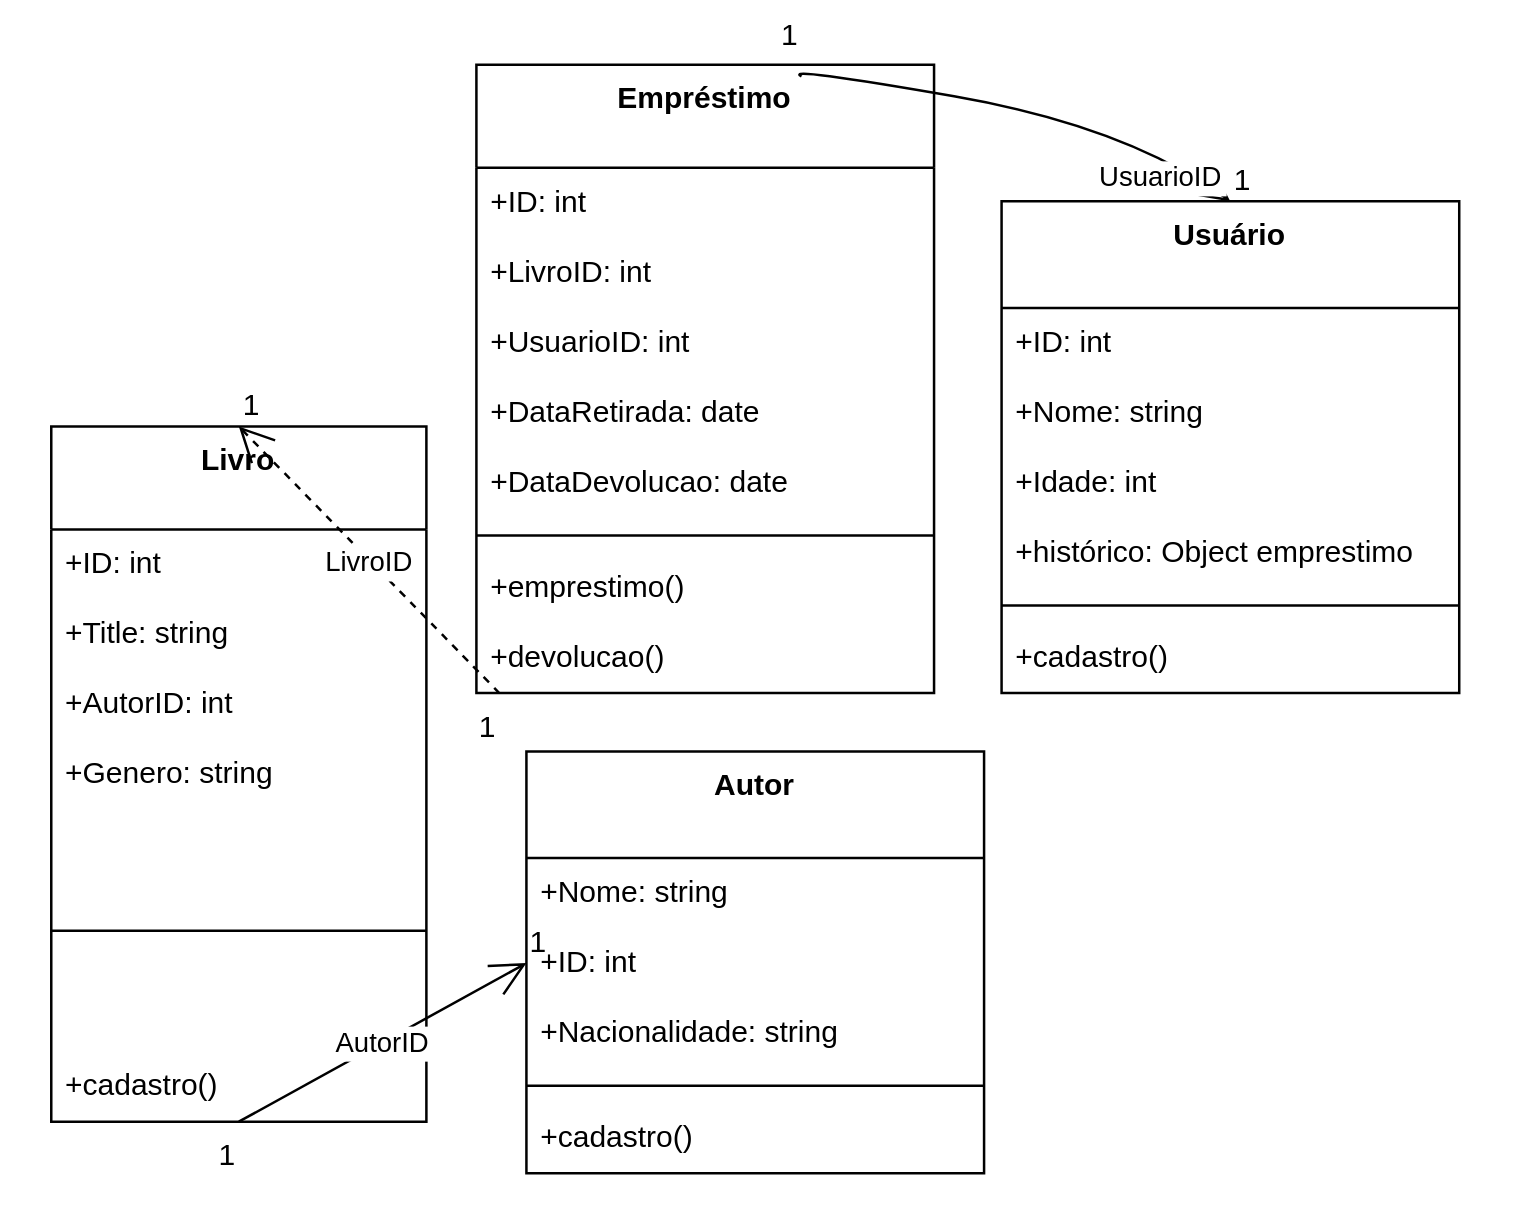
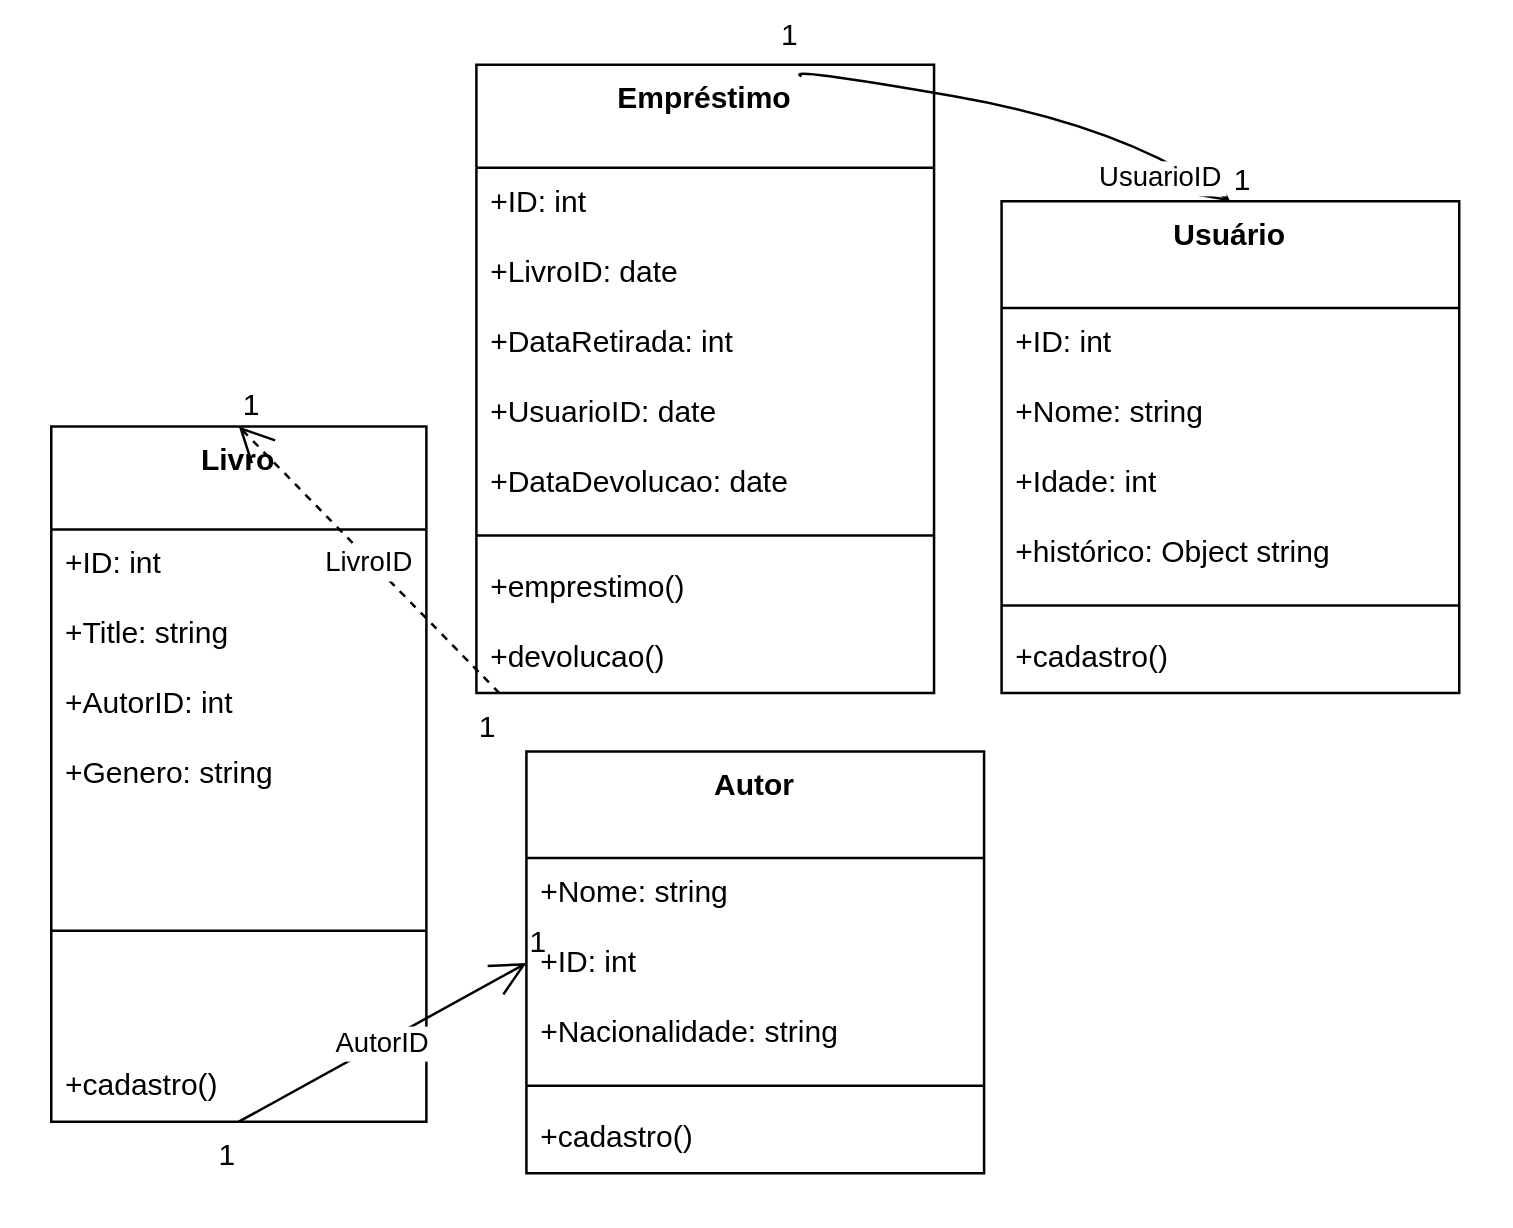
- <mxCell id="24" value="+LivroID: int" style="text;strokeColor=none;fillColor=none;align=left;verticalAlign=top;spacingLeft=4;spacingRight=4;overflow=hidden;rotatable=0;points=[[0,0.5],[1,0.5]];portConstraint=eastwest;" parent="22" vertex="1"><mxGeometry y="69.25" width="183" height="28" as="geometry" /></mxCell>
+ <mxCell id="24" value="+LivroID: date" style="text;strokeColor=none;fillColor=none;align=left;verticalAlign=top;spacingLeft=4;spacingRight=4;overflow=hidden;rotatable=0;points=[[0,0.5],[1,0.5]];portConstraint=eastwest;" parent="22" vertex="1"><mxGeometry y="69.25" width="183" height="28" as="geometry" /></mxCell>
- <mxCell id="25" value="+UsuarioID: int" style="text;strokeColor=none;fillColor=none;align=left;verticalAlign=top;spacingLeft=4;spacingRight=4;overflow=hidden;rotatable=0;points=[[0,0.5],[1,0.5]];portConstraint=eastwest;" parent="22" vertex="1"><mxGeometry y="97.25" width="183" height="28" as="geometry" /></mxCell>
+ <mxCell id="25" value="+DataRetirada: int" style="text;strokeColor=none;fillColor=none;align=left;verticalAlign=top;spacingLeft=4;spacingRight=4;overflow=hidden;rotatable=0;points=[[0,0.5],[1,0.5]];portConstraint=eastwest;" parent="22" vertex="1"><mxGeometry y="97.25" width="183" height="28" as="geometry" /></mxCell>
- <mxCell id="26" value="+DataRetirada: date" style="text;strokeColor=none;fillColor=none;align=left;verticalAlign=top;spacingLeft=4;spacingRight=4;overflow=hidden;rotatable=0;points=[[0,0.5],[1,0.5]];portConstraint=eastwest;" parent="22" vertex="1"><mxGeometry y="125.25" width="183" height="28" as="geometry" /></mxCell>
+ <mxCell id="26" value="+UsuarioID: date" style="text;strokeColor=none;fillColor=none;align=left;verticalAlign=top;spacingLeft=4;spacingRight=4;overflow=hidden;rotatable=0;points=[[0,0.5],[1,0.5]];portConstraint=eastwest;" parent="22" vertex="1"><mxGeometry y="125.25" width="183" height="28" as="geometry" /></mxCell>
- <mxCell id="19" value="+histórico: Object emprestimo" style="text;strokeColor=none;fillColor=none;align=left;verticalAlign=top;spacingLeft=4;spacingRight=4;overflow=hidden;rotatable=0;points=[[0,0.5],[1,0.5]];portConstraint=eastwest;" parent="15" vertex="1"><mxGeometry y="126.6" width="183" height="28" as="geometry" /></mxCell>
+ <mxCell id="19" value="+histórico: Object string" style="text;strokeColor=none;fillColor=none;align=left;verticalAlign=top;spacingLeft=4;spacingRight=4;overflow=hidden;rotatable=0;points=[[0,0.5],[1,0.5]];portConstraint=eastwest;" parent="15" vertex="1"><mxGeometry y="126.6" width="183" height="28" as="geometry" /></mxCell>
